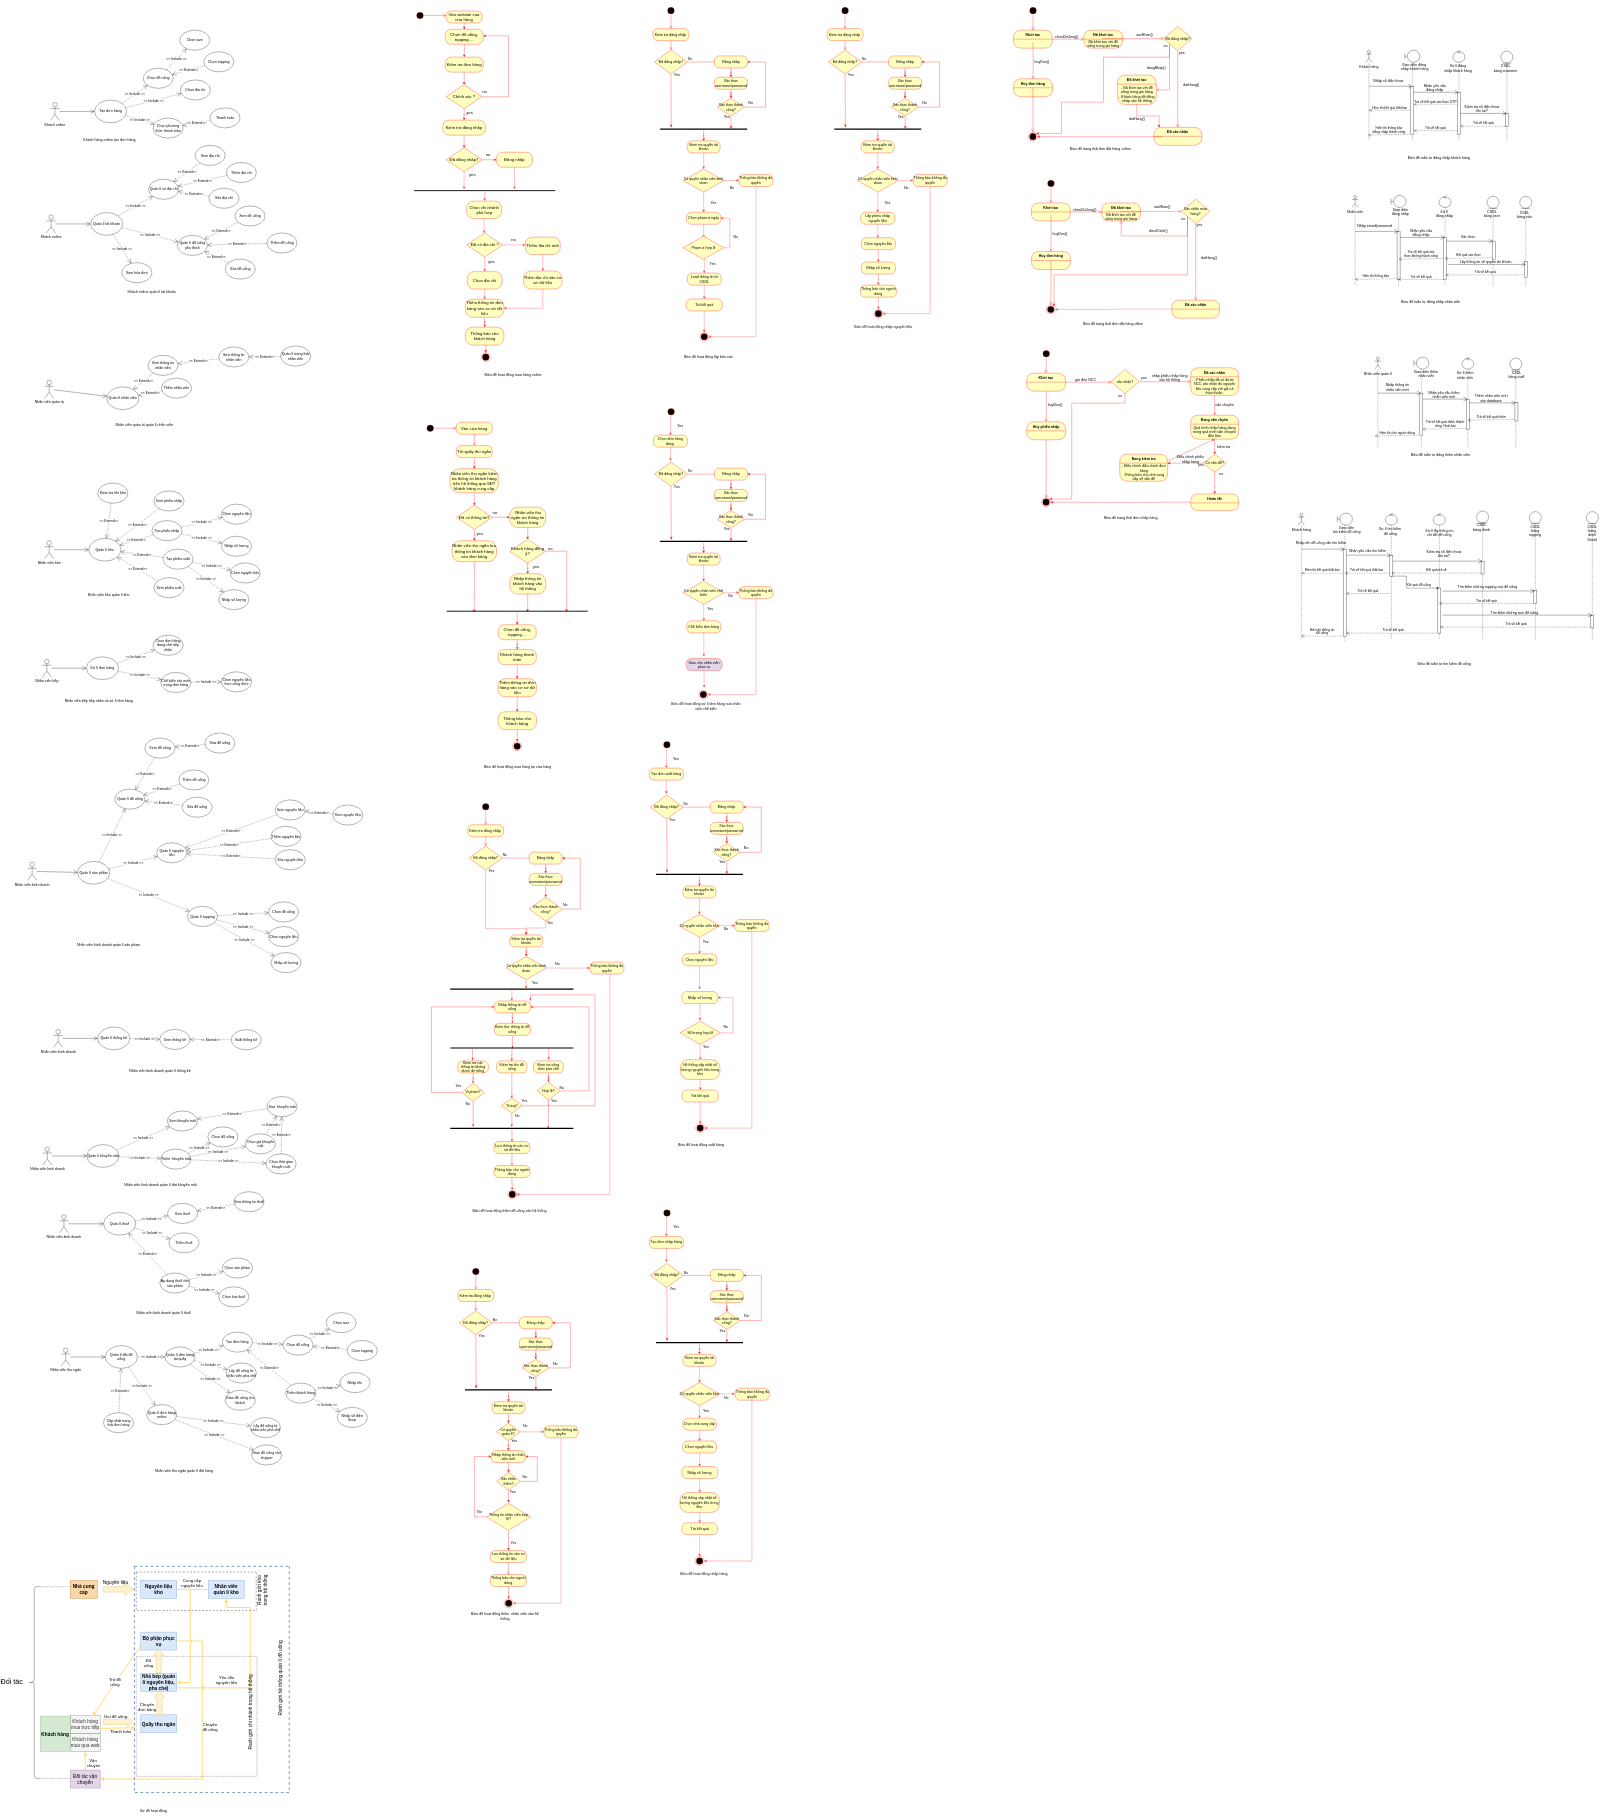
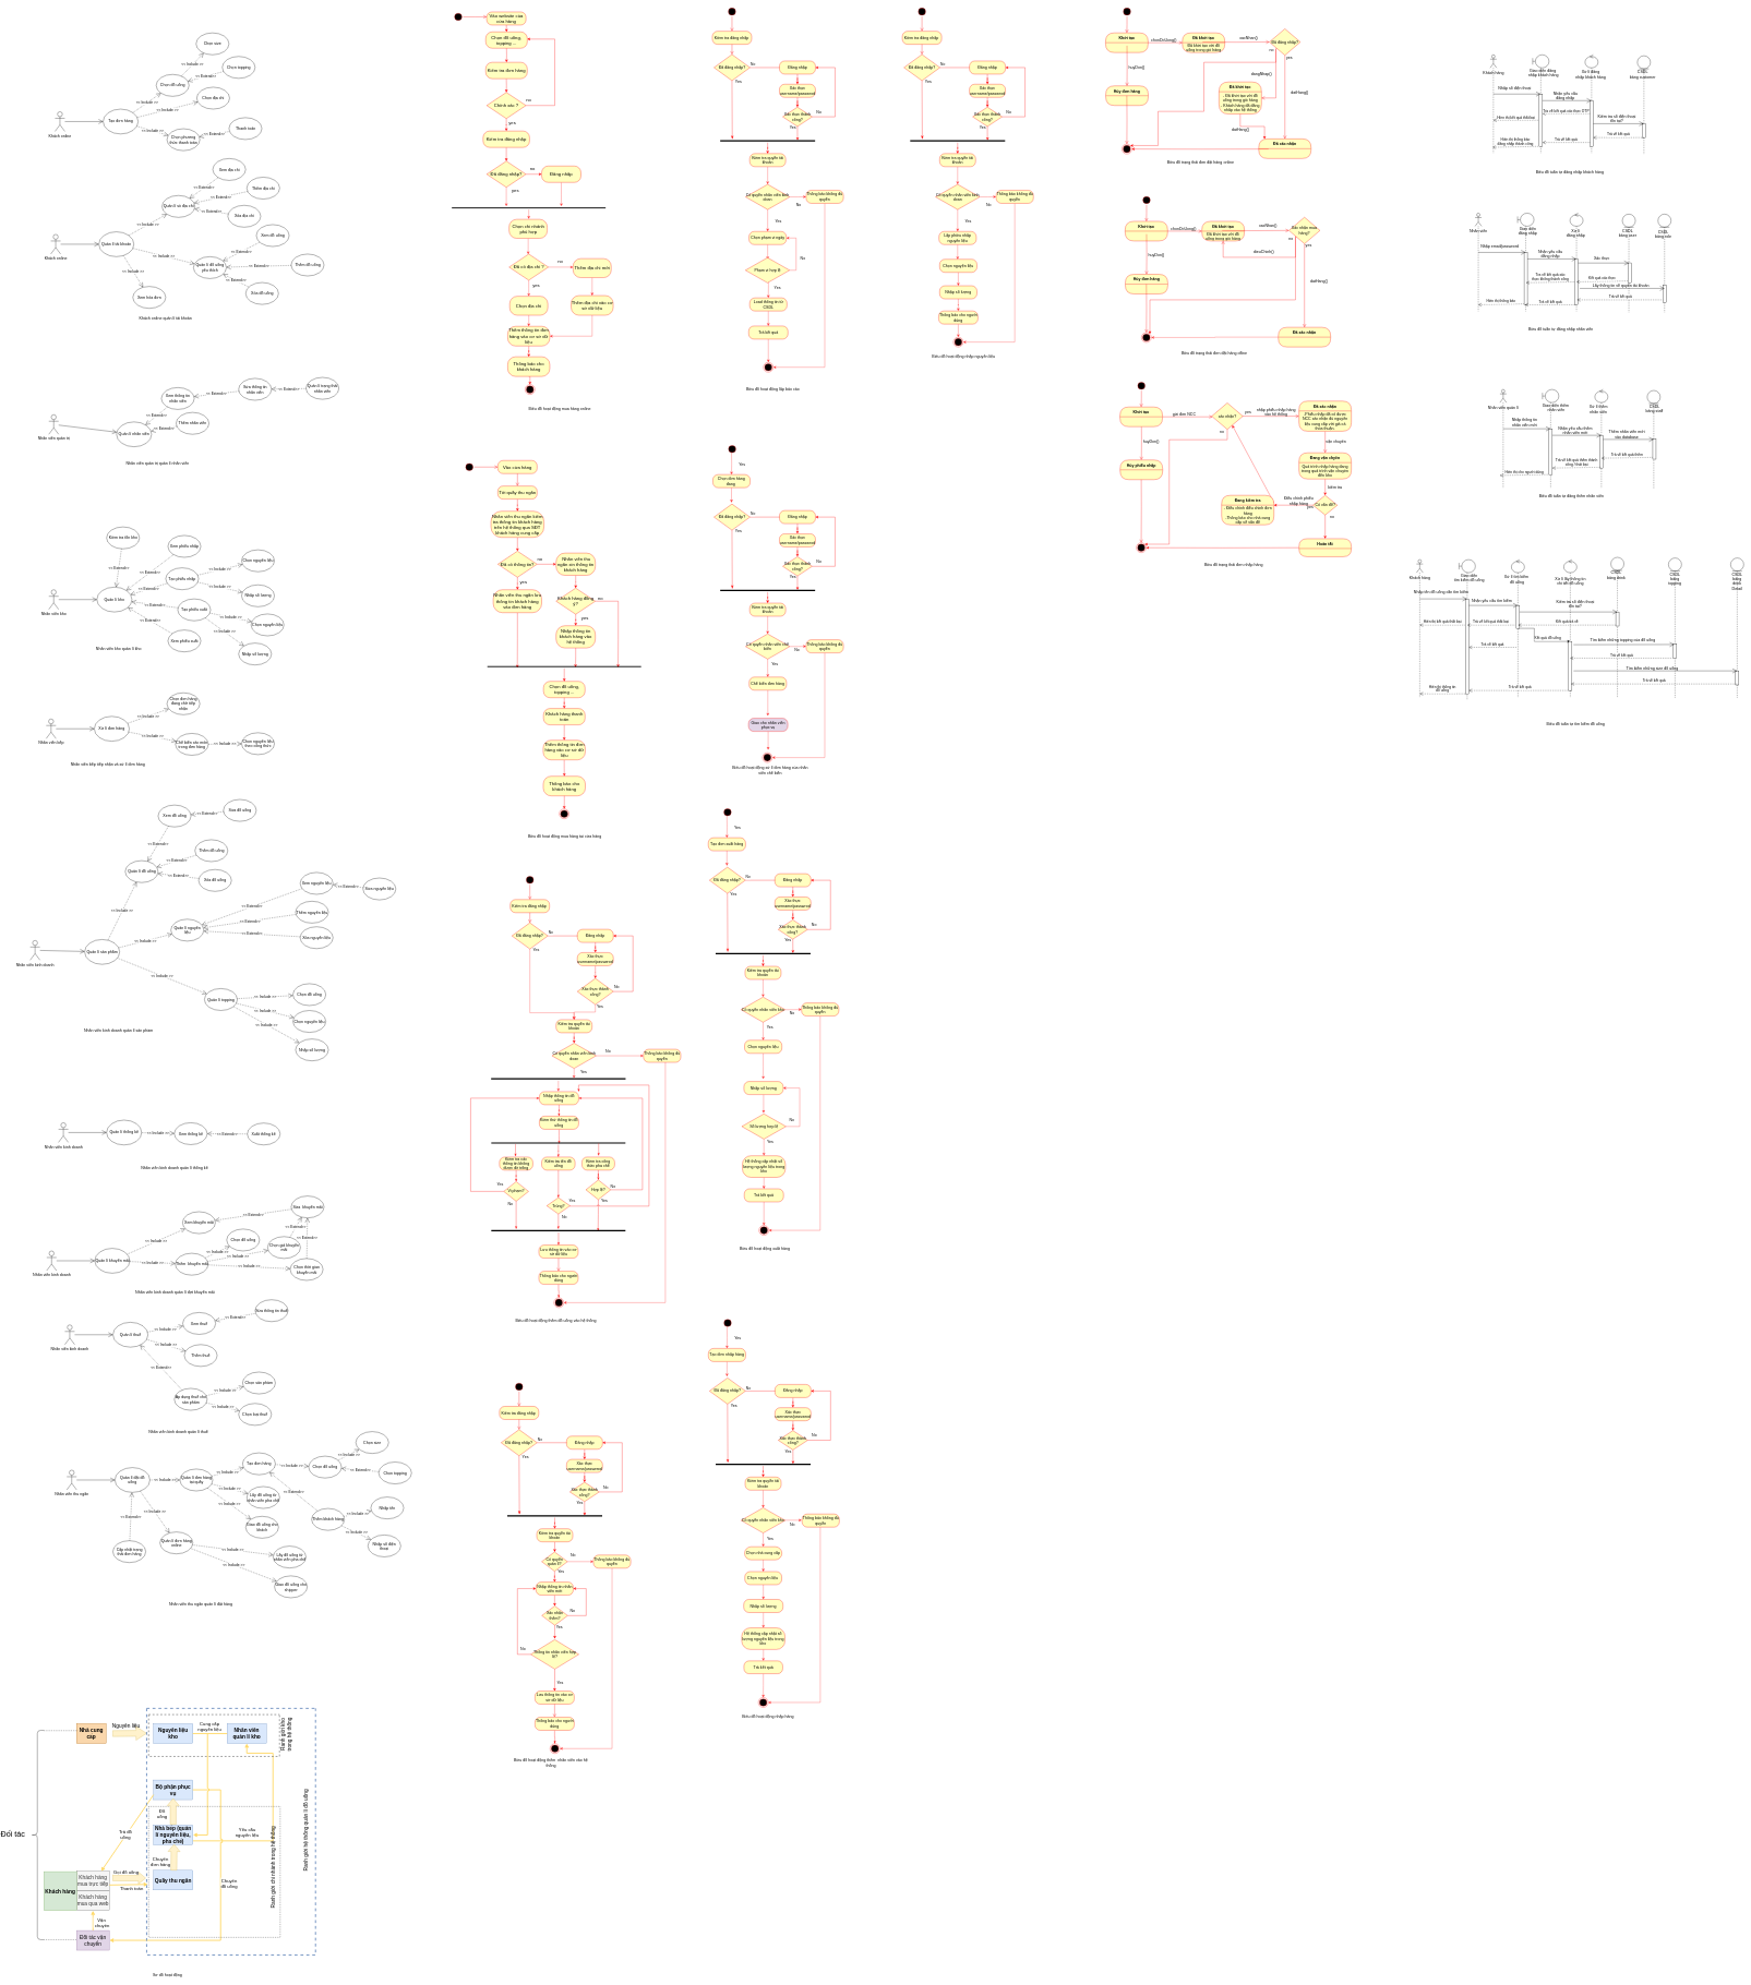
- <mxCell id="50" value="Khách hàng online tạo đơn hàng" style="text;html=1;strokeColor=none;fillColor=none;align=center;verticalAlign=middle;whiteSpace=wrap;rounded=0;" parent="1" vertex="1"><mxGeometry x="200.03" y="455" width="186" height="20" as="geometry" /></mxCell>
- <mxCell id="700" value="" style="endArrow=classic;html=1;rounded=0;strokeColor=#FF0000;exitX=1;exitY=0.25;exitDx=0;exitDy=0;entryX=0.5;entryY=1;entryDx=0;entryDy=0;" edge="1" parent="1" source="707" target="703"><mxGeometry width="50" height="50" relative="1" as="geometry"><mxPoint x="3700.5" y="1503.5" as="sourcePoint" /><mxPoint x="3750.5" y="1453.5" as="targetPoint" /></mxGeometry></mxCell>
+ <mxCell id="700" value="" style="endArrow=classic;html=1;rounded=0;strokeColor=#FF0000;exitX=1;exitY=0.25;exitDx=0;exitDy=0;" edge="1" parent="1" source="707" target="690"><mxGeometry width="50" height="50" relative="1" as="geometry"><mxPoint x="3700.5" y="1503.5" as="sourcePoint" /><mxPoint x="3750.5" y="1453.5" as="targetPoint" /></mxGeometry></mxCell>
- <mxCell id="114" value="Xuất thống kê" style="ellipse;whiteSpace=wrap;html=1;" parent="1" vertex="1"><mxGeometry x="698.47" y="3432" width="100.5" height="67" as="geometry" /></mxCell>
+ <mxCell id="114" value="Xuất thống kê" style="ellipse;whiteSpace=wrap;html=1;" parent="1" vertex="1"><mxGeometry x="683.47" y="3432" width="100.5" height="67" as="geometry" /></mxCell>
